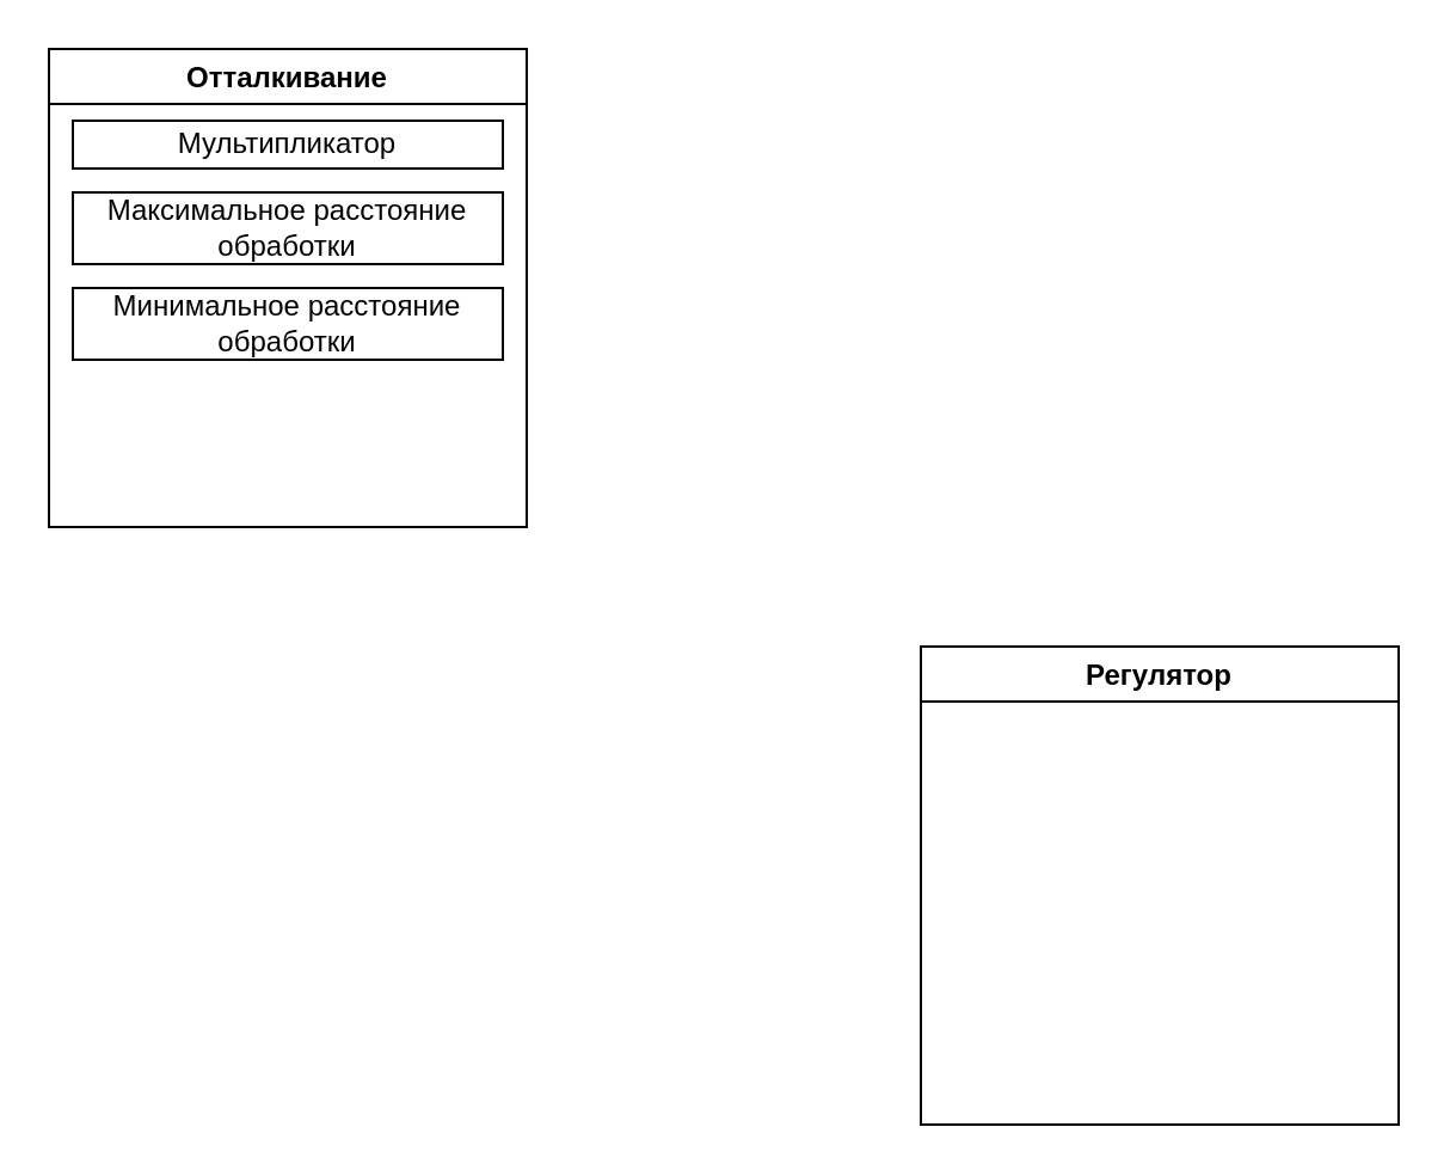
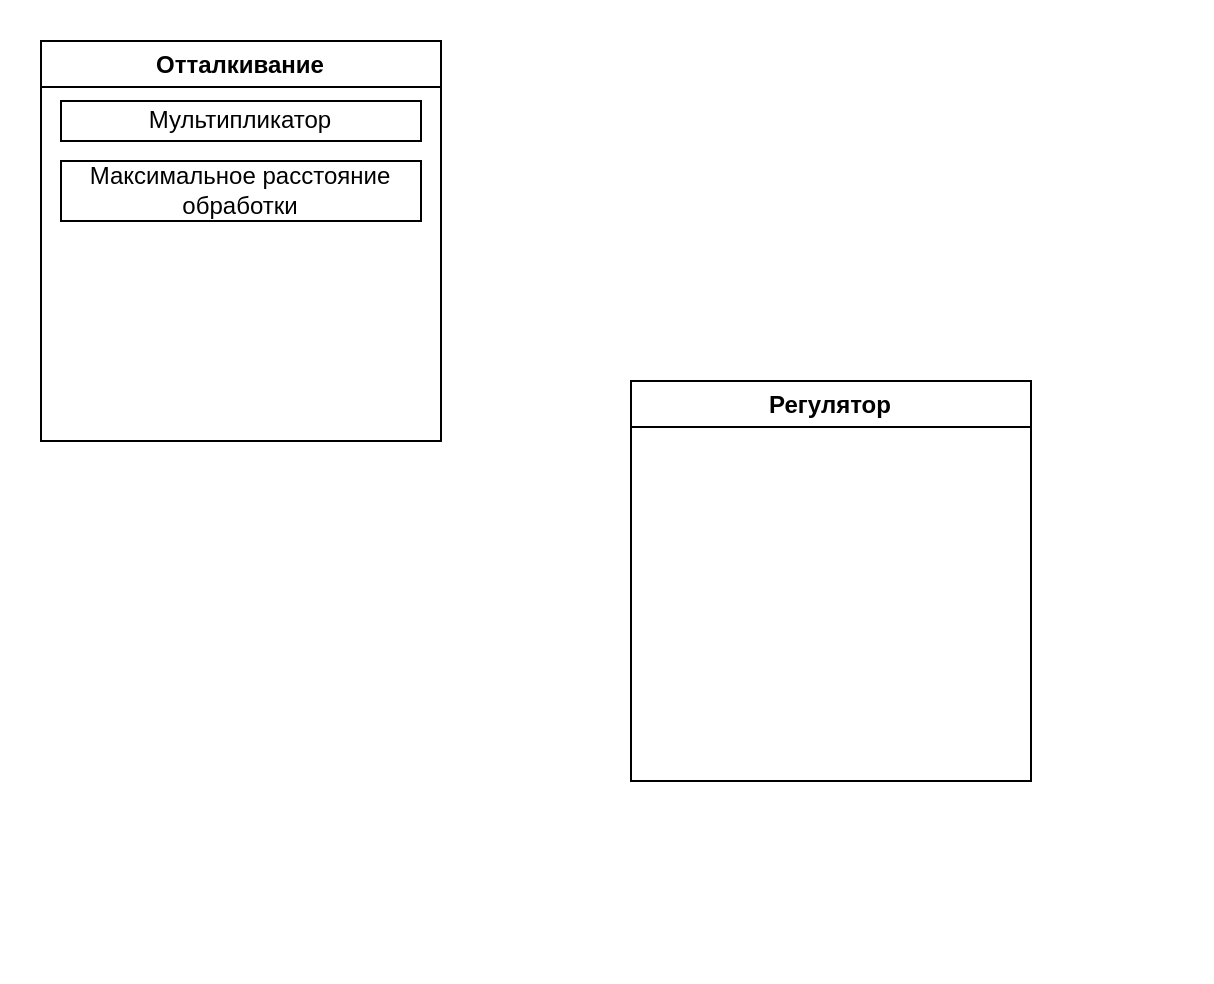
- <mxCell id="5" value="Минимальное расстояние обработки" style="whiteSpace=wrap;html=1;" vertex="1" parent="2"><mxGeometry x="10" y="100" width="180" height="30" as="geometry" /></mxCell>
- <mxCell id="6" value="Регулятор" style="swimlane;" vertex="1" parent="1"><mxGeometry x="385" y="270" width="200" height="200" as="geometry" /></mxCell>
+ <mxCell id="6" value="Регулятор" style="swimlane;" vertex="1" parent="1"><mxGeometry x="315" y="190" width="200" height="200" as="geometry" /></mxCell>
